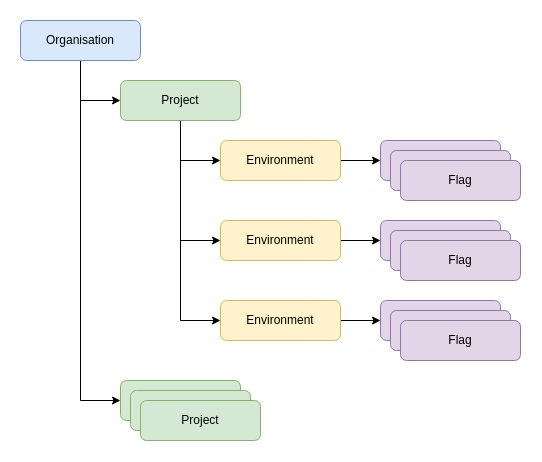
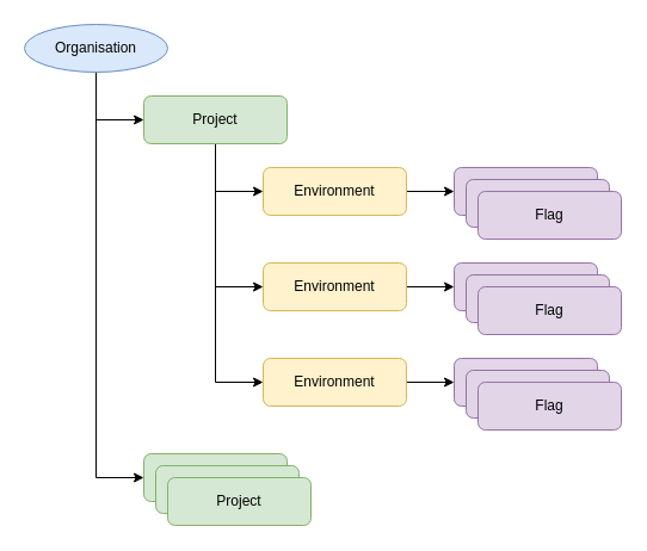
- <mxCell id="4" value="Organisation" style="rounded=1;whiteSpace=wrap;html=1;fillColor=#dae8fc;strokeColor=#6c8ebf;" vertex="1" parent="1"><mxGeometry x="20" y="20" width="120" height="40" as="geometry" /></mxCell>
+ <mxCell id="4" value="Organisation" style="ellipse;whiteSpace=wrap;html=1;fillColor=#dae8fc;strokeColor=#6c8ebf;" vertex="1" parent="1"><mxGeometry x="20" y="20" width="120" height="40" as="geometry" /></mxCell>
